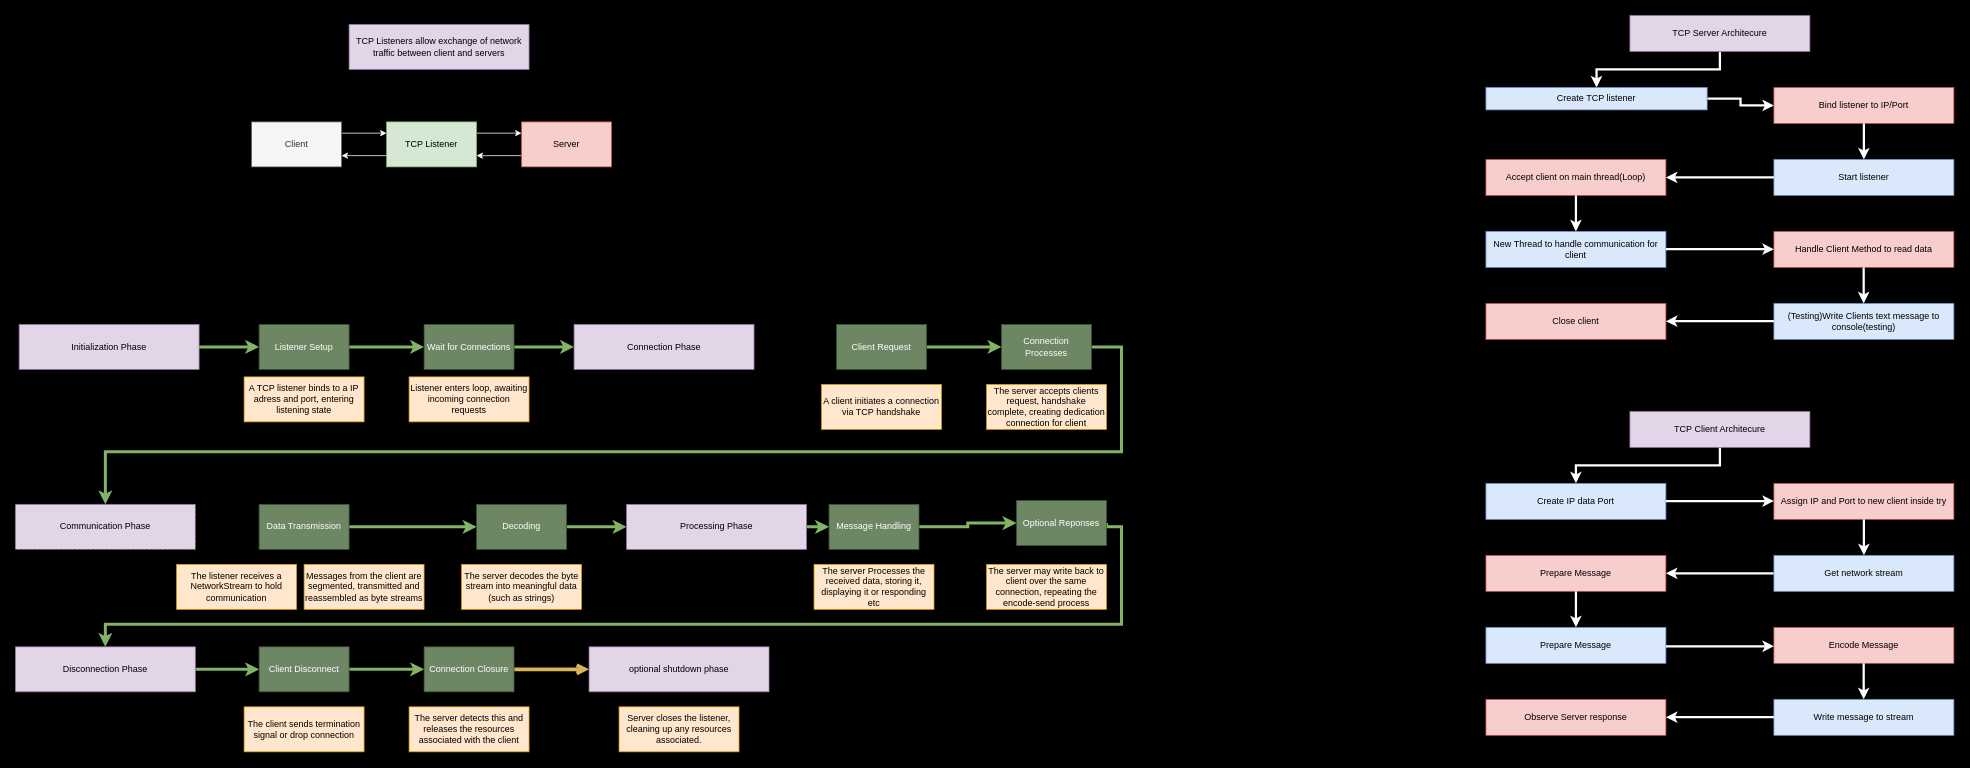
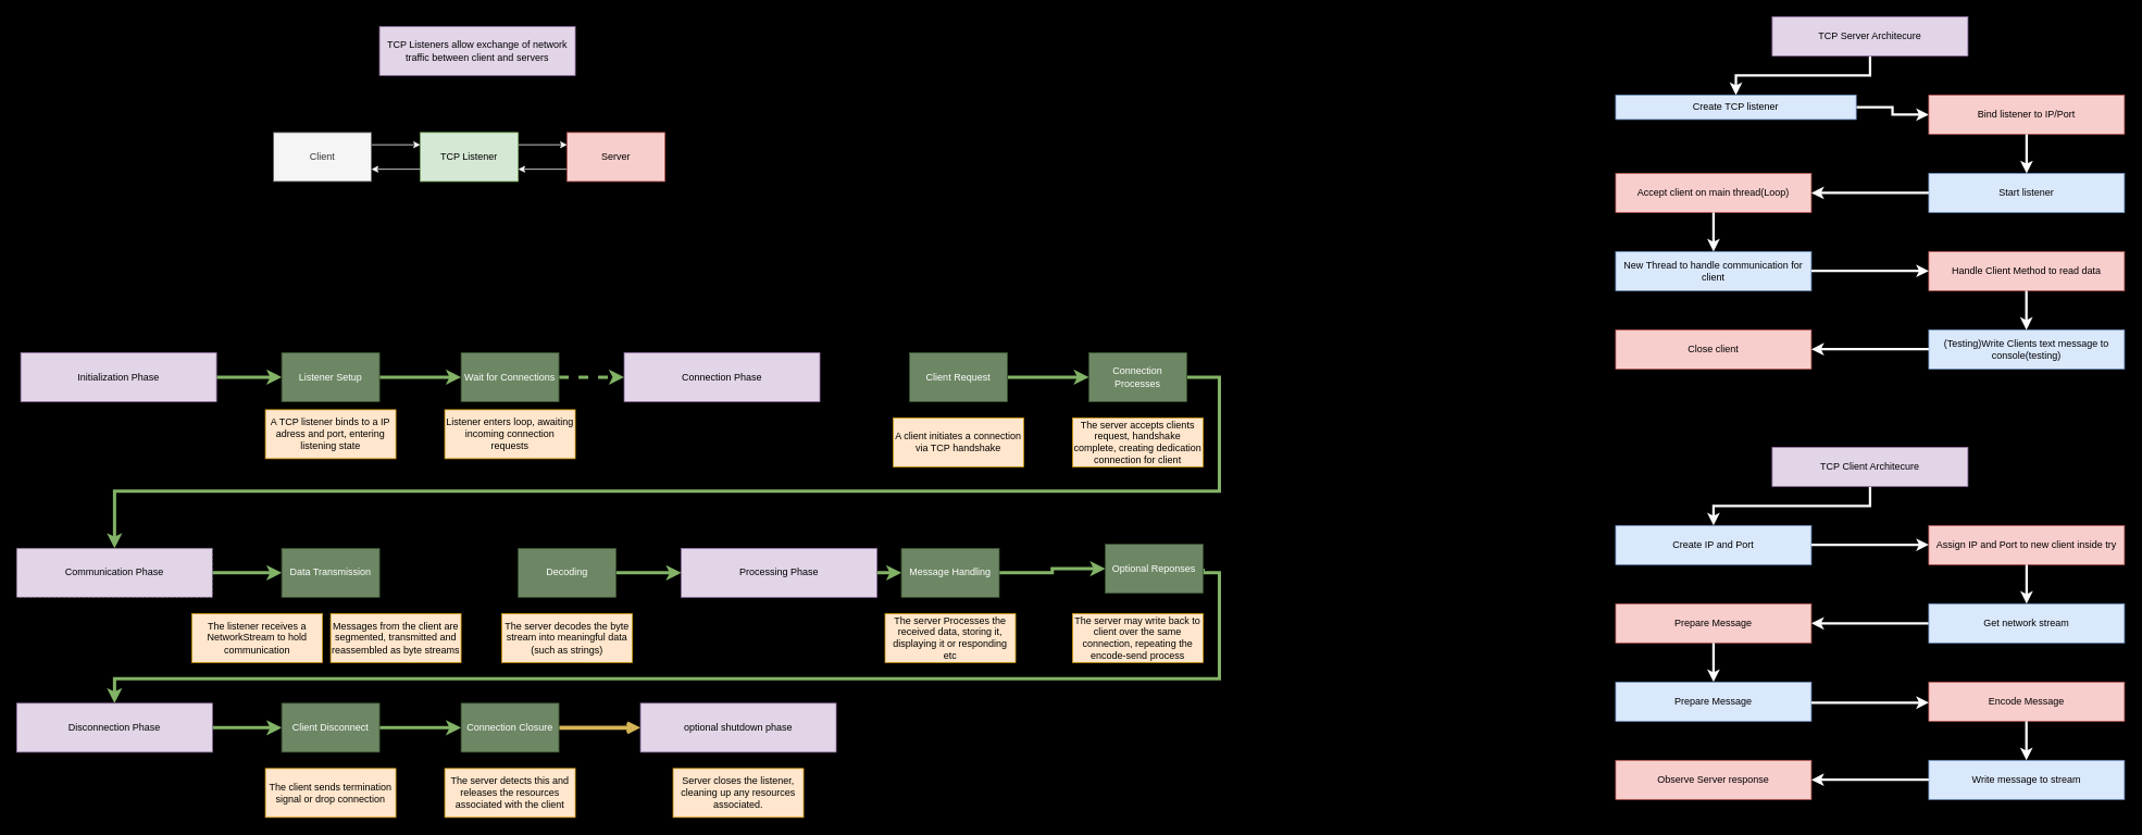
- <mxCell id="15" value="" style="edgeStyle=orthogonalEdgeStyle;rounded=0;orthogonalLoop=1;jettySize=auto;html=1;strokeWidth=4;fillColor=#d5e8d4;strokeColor=#82b366;" parent="1" source="16" target="18" edge="1"><mxGeometry relative="1" as="geometry" /></mxCell>
+ <mxCell id="15" value="" style="edgeStyle=orthogonalEdgeStyle;rounded=0;orthogonalLoop=1;jettySize=auto;html=1;strokeWidth=4;fillColor=#d5e8d4;strokeColor=#82b366;dashed=1;" parent="1" source="16" target="18" edge="1"><mxGeometry relative="1" as="geometry" /></mxCell>
- <mxCell id="74" value="Create IP data Port" style="rounded=0;whiteSpace=wrap;html=1;fillColor=#dae8fc;strokeColor=#6c8ebf;" vertex="1" parent="1"><mxGeometry x="1981" y="644" width="240" height="48" as="geometry" /></mxCell>
+ <mxCell id="74" value="Create IP and Port" style="rounded=0;whiteSpace=wrap;html=1;fillColor=#dae8fc;strokeColor=#6c8ebf;" vertex="1" parent="1"><mxGeometry x="1981" y="644" width="240" height="48" as="geometry" /></mxCell>
+ <mxCell id="25" value="" style="edgeStyle=orthogonalEdgeStyle;rounded=0;orthogonalLoop=1;jettySize=auto;html=1;strokeWidth=4;fillColor=#d5e8d4;strokeColor=#82b366;" parent="1" source="26" target="28" edge="1"><mxGeometry relative="1" as="geometry" /></mxCell>
- <mxCell id="27" value="" style="edgeStyle=orthogonalEdgeStyle;rounded=0;orthogonalLoop=1;jettySize=auto;html=1;entryX=0;entryY=0.5;entryDx=0;entryDy=0;strokeWidth=4;fillColor=#d5e8d4;strokeColor=#82b366;" parent="1" source="28" target="33" edge="1"><mxGeometry relative="1" as="geometry"><mxPoint x="565" y="702" as="targetPoint" /></mxGeometry></mxCell>
